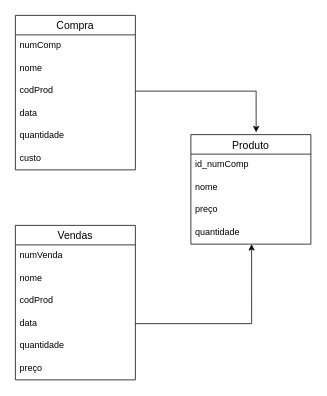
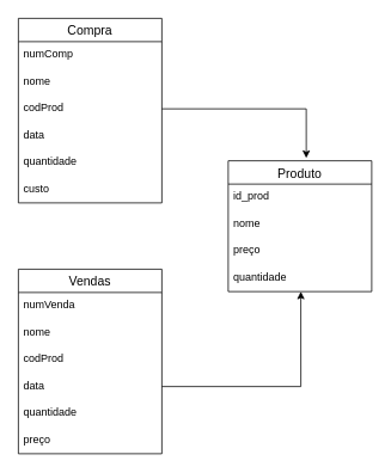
- <mxCell id="17" value="id_numComp" style="text;strokeColor=none;fillColor=none;spacingLeft=4;spacingRight=4;overflow=hidden;rotatable=0;points=[[0,0.5],[1,0.5]];portConstraint=eastwest;fontSize=12;" vertex="1" parent="16"><mxGeometry y="26" width="160" height="30" as="geometry" /></mxCell>
+ <mxCell id="17" value="id_prod" style="text;strokeColor=none;fillColor=none;spacingLeft=4;spacingRight=4;overflow=hidden;rotatable=0;points=[[0,0.5],[1,0.5]];portConstraint=eastwest;fontSize=12;" vertex="1" parent="16"><mxGeometry y="26" width="160" height="30" as="geometry" /></mxCell>
